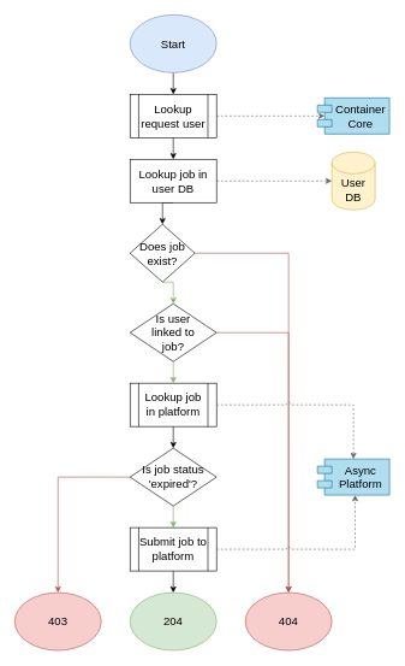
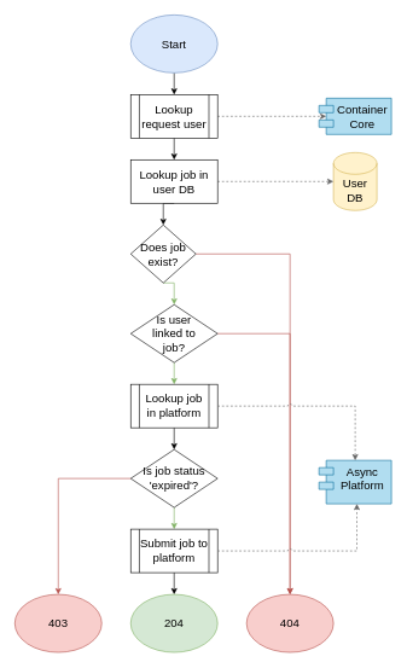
- <mxCell id="22" value="Async&#10;Platform" style="shape=module;align=left;spacingLeft=20;align=center;verticalAlign=top;fontSize=16;fillColor=#b1ddf0;strokeColor=#10739e;" vertex="1" parent="1"><mxGeometry x="440" y="635" width="100" height="50" as="geometry" /></mxCell>
+ <mxCell id="22" value="Async&#10;Platform" style="shape=module;align=left;spacingLeft=20;align=center;verticalAlign=top;fontSize=16;fillColor=#b1ddf0;strokeColor=#10739e;" vertex="1" parent="1"><mxGeometry x="440" y="635" width="100" height="60" as="geometry" /></mxCell>
